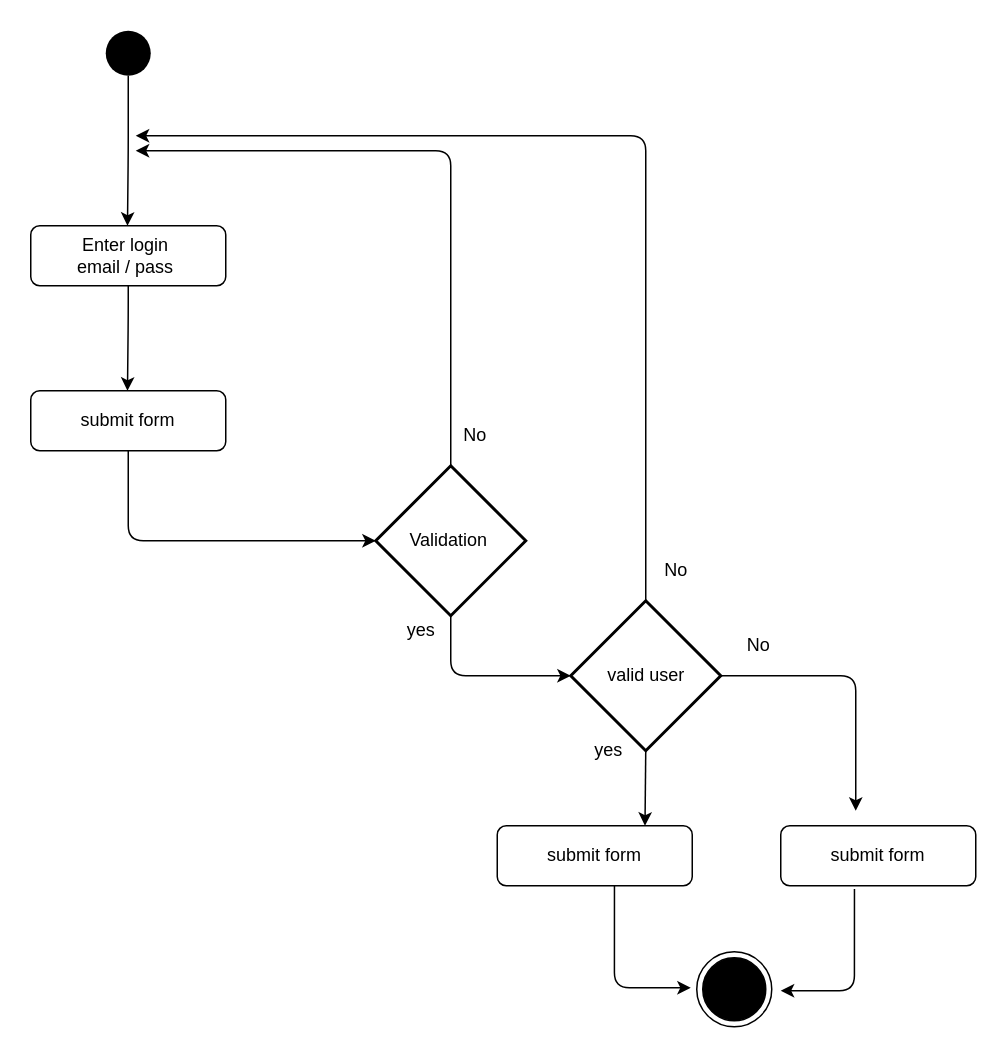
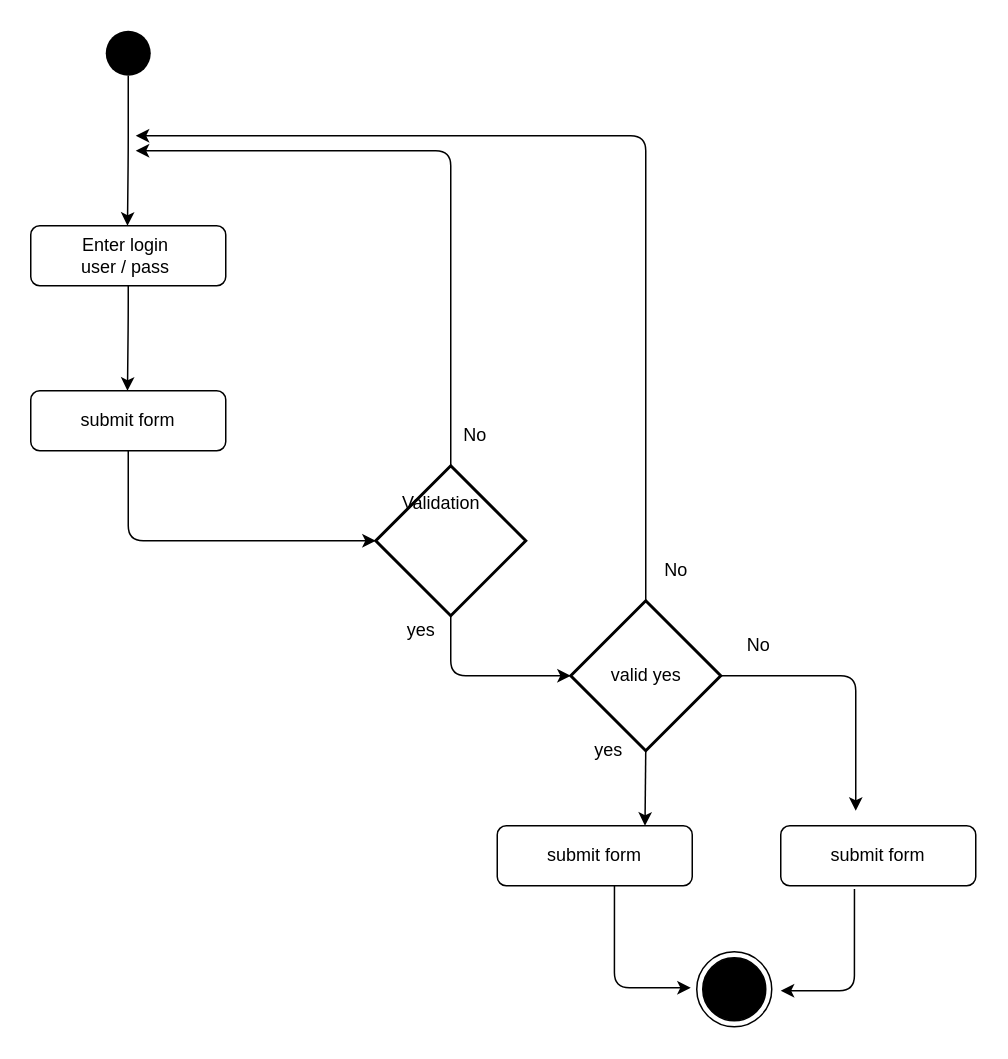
- <mxCell id="3" value="Enter login&amp;nbsp;&lt;br&gt;email / pass&amp;nbsp;" style="shape=ext;rounded=1;html=1;whiteSpace=wrap;" vertex="1" parent="1"><mxGeometry x="20" y="150" width="130" height="40" as="geometry" /></mxCell>
+ <mxCell id="3" value="Enter login&amp;nbsp;&lt;br&gt;user / pass&amp;nbsp;" style="shape=ext;rounded=1;html=1;whiteSpace=wrap;" vertex="1" parent="1"><mxGeometry x="20" y="150" width="130" height="40" as="geometry" /></mxCell>
- <mxCell id="7" value="Validation&amp;nbsp;" style="text;html=1;align=center;verticalAlign=middle;resizable=0;points=[];autosize=1;" vertex="1" parent="1"><mxGeometry x="265" y="350" width="70" height="20" as="geometry" /></mxCell>
+ <mxCell id="7" value="Validation&amp;nbsp;" style="text;html=1;align=center;verticalAlign=middle;resizable=0;points=[];autosize=1;" vertex="1" parent="1"><mxGeometry x="260" y="325" width="70" height="20" as="geometry" /></mxCell>
- <mxCell id="13" value="valid user" style="text;html=1;align=center;verticalAlign=middle;resizable=0;points=[];autosize=1;" vertex="1" parent="1"><mxGeometry x="395" y="440" width="70" height="20" as="geometry" /></mxCell>
+ <mxCell id="13" value="valid yes" style="text;html=1;align=center;verticalAlign=middle;resizable=0;points=[];autosize=1;" vertex="1" parent="1"><mxGeometry x="395" y="440" width="70" height="20" as="geometry" /></mxCell>
